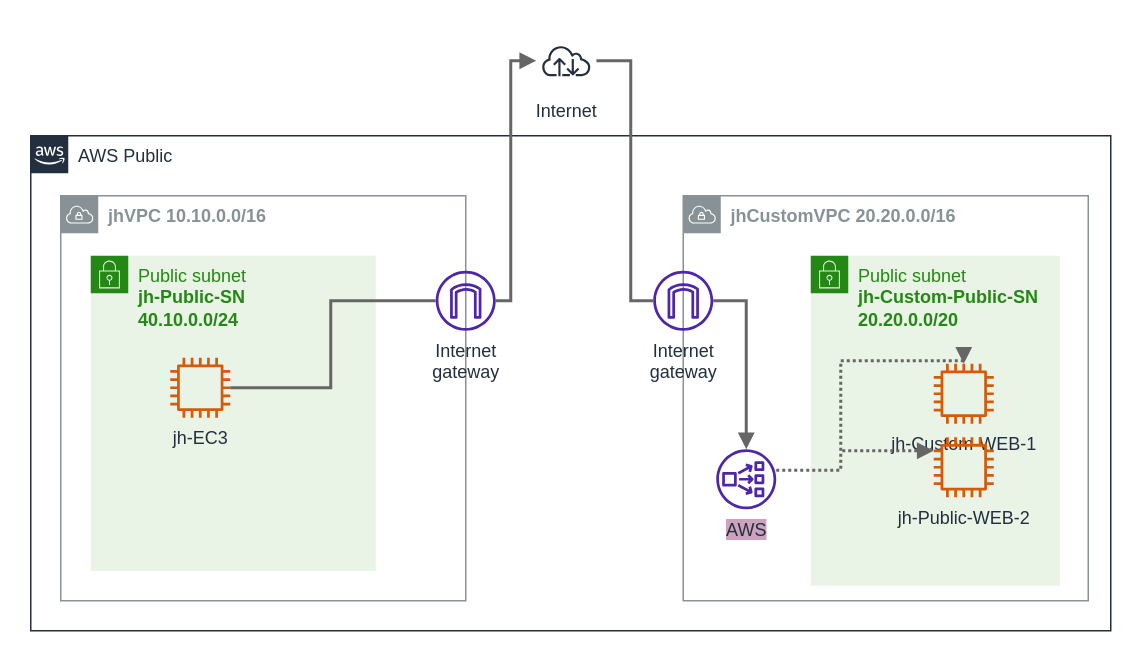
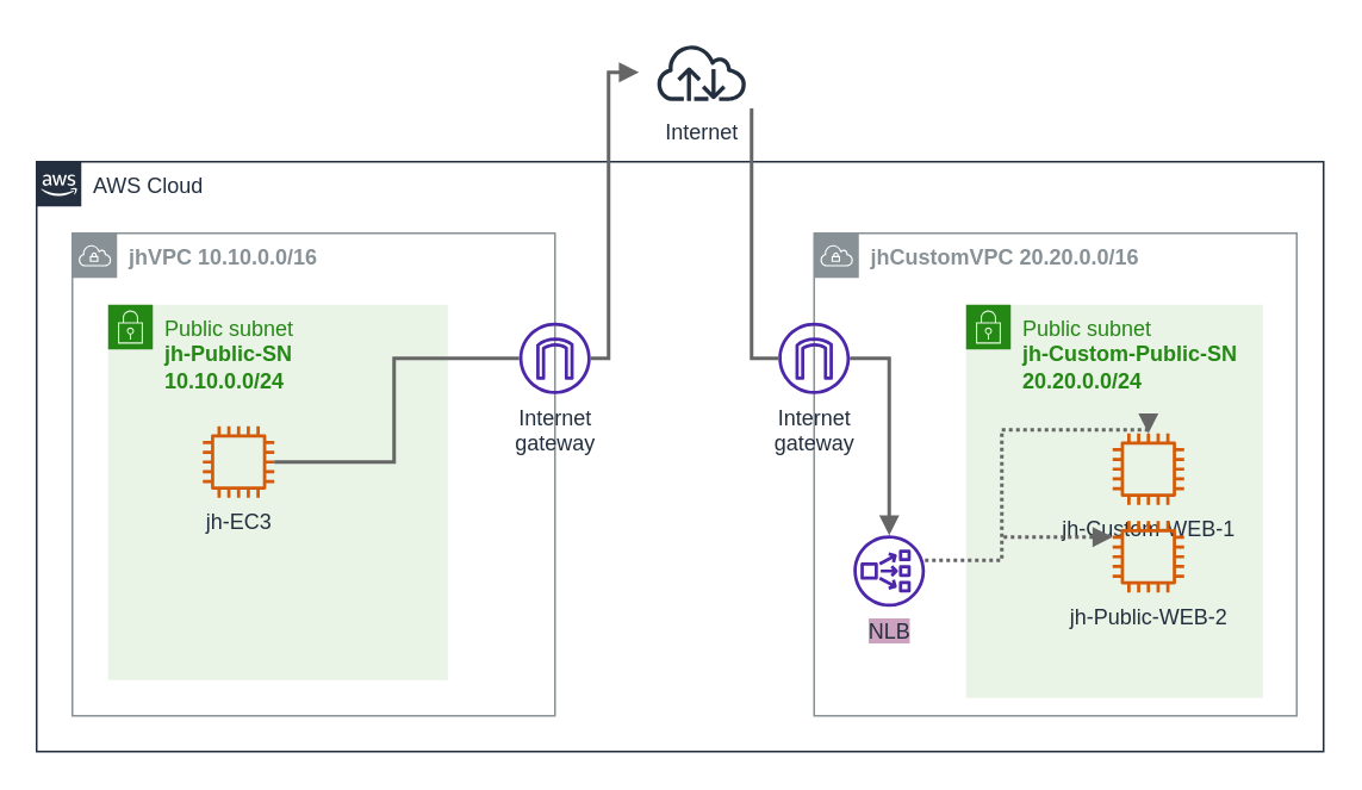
- <mxCell id="17" value="Internet" style="sketch=0;outlineConnect=0;fontColor=#232F3E;gradientColor=none;strokeColor=#232F3E;fillColor=#ffffff;dashed=0;verticalLabelPosition=bottom;verticalAlign=top;align=center;html=1;fontSize=12;fontStyle=0;aspect=fixed;shape=mxgraph.aws4.resourceIcon;resIcon=mxgraph.aws4.internet;labelBackgroundColor=default;" vertex="1" parent="1"><mxGeometry x="357" y="20" width="40" height="40" as="geometry" /></mxCell>
+ <mxCell id="17" value="Internet" style="sketch=0;outlineConnect=0;fontColor=#232F3E;gradientColor=none;strokeColor=#232F3E;fillColor=#ffffff;dashed=0;verticalLabelPosition=bottom;verticalAlign=top;align=center;html=1;fontSize=12;fontStyle=0;aspect=fixed;shape=mxgraph.aws4.resourceIcon;resIcon=mxgraph.aws4.internet;labelBackgroundColor=default;" vertex="1" parent="1"><mxGeometry x="357" y="20" width="70" height="40" as="geometry" /></mxCell>
- <mxCell id="2" value="AWS Public" style="points=[[0,0],[0.25,0],[0.5,0],[0.75,0],[1,0],[1,0.25],[1,0.5],[1,0.75],[1,1],[0.75,1],[0.5,1],[0.25,1],[0,1],[0,0.75],[0,0.5],[0,0.25]];outlineConnect=0;gradientColor=none;html=1;whiteSpace=wrap;fontSize=12;fontStyle=0;container=1;pointerEvents=0;collapsible=0;recursiveResize=0;shape=mxgraph.aws4.group;grIcon=mxgraph.aws4.group_aws_cloud_alt;strokeColor=#232F3E;fillColor=none;verticalAlign=top;align=left;spacingLeft=30;fontColor=#232F3E;dashed=0;" parent="1" vertex="1"><mxGeometry x="20" y="90" width="720" height="330" as="geometry" /></mxCell>
+ <mxCell id="2" value="AWS Cloud" style="points=[[0,0],[0.25,0],[0.5,0],[0.75,0],[1,0],[1,0.25],[1,0.5],[1,0.75],[1,1],[0.75,1],[0.5,1],[0.25,1],[0,1],[0,0.75],[0,0.5],[0,0.25]];outlineConnect=0;gradientColor=none;html=1;whiteSpace=wrap;fontSize=12;fontStyle=0;container=1;pointerEvents=0;collapsible=0;recursiveResize=0;shape=mxgraph.aws4.group;grIcon=mxgraph.aws4.group_aws_cloud_alt;strokeColor=#232F3E;fillColor=none;verticalAlign=top;align=left;spacingLeft=30;fontColor=#232F3E;dashed=0;" parent="1" vertex="1"><mxGeometry x="20" y="90" width="720" height="330" as="geometry" /></mxCell>
- <mxCell id="4" value="Public subnet&amp;nbsp;&lt;b&gt;&lt;br&gt;jh-Public-SN&lt;/b&gt;&lt;br&gt;&lt;b&gt;40.10.0.0/24&lt;/b&gt;" style="points=[[0,0],[0.25,0],[0.5,0],[0.75,0],[1,0],[1,0.25],[1,0.5],[1,0.75],[1,1],[0.75,1],[0.5,1],[0.25,1],[0,1],[0,0.75],[0,0.5],[0,0.25]];outlineConnect=0;gradientColor=none;html=1;whiteSpace=wrap;fontSize=12;fontStyle=0;container=1;pointerEvents=0;collapsible=0;recursiveResize=0;shape=mxgraph.aws4.group;grIcon=mxgraph.aws4.group_security_group;grStroke=0;strokeColor=#248814;fillColor=#E9F3E6;verticalAlign=top;align=left;spacingLeft=30;fontColor=#248814;dashed=0;" parent="2" vertex="1"><mxGeometry x="40" y="80" width="190" height="210" as="geometry" /></mxCell>
+ <mxCell id="4" value="Public subnet&amp;nbsp;&lt;b&gt;&lt;br&gt;jh-Public-SN&lt;/b&gt;&lt;br&gt;&lt;b&gt;10.10.0.0/24&lt;/b&gt;" style="points=[[0,0],[0.25,0],[0.5,0],[0.75,0],[1,0],[1,0.25],[1,0.5],[1,0.75],[1,1],[0.75,1],[0.5,1],[0.25,1],[0,1],[0,0.75],[0,0.5],[0,0.25]];outlineConnect=0;gradientColor=none;html=1;whiteSpace=wrap;fontSize=12;fontStyle=0;container=1;pointerEvents=0;collapsible=0;recursiveResize=0;shape=mxgraph.aws4.group;grIcon=mxgraph.aws4.group_security_group;grStroke=0;strokeColor=#248814;fillColor=#E9F3E6;verticalAlign=top;align=left;spacingLeft=30;fontColor=#248814;dashed=0;" parent="2" vertex="1"><mxGeometry x="40" y="80" width="190" height="210" as="geometry" /></mxCell>
- <mxCell id="7" value="Public subnet&amp;nbsp;&lt;b&gt;&lt;br&gt;jh-Custom-Public-SN&lt;/b&gt;&lt;br&gt;&lt;b&gt;20.20.0.0/20&lt;/b&gt;" style="points=[[0,0],[0.25,0],[0.5,0],[0.75,0],[1,0],[1,0.25],[1,0.5],[1,0.75],[1,1],[0.75,1],[0.5,1],[0.25,1],[0,1],[0,0.75],[0,0.5],[0,0.25]];outlineConnect=0;gradientColor=none;html=1;whiteSpace=wrap;fontSize=12;fontStyle=0;container=1;pointerEvents=0;collapsible=0;recursiveResize=0;shape=mxgraph.aws4.group;grIcon=mxgraph.aws4.group_security_group;grStroke=0;strokeColor=#248814;fillColor=#E9F3E6;verticalAlign=top;align=left;spacingLeft=30;fontColor=#248814;dashed=0;" vertex="1" parent="2"><mxGeometry x="520" y="80" width="166" height="220" as="geometry" /></mxCell>
+ <mxCell id="7" value="Public subnet&amp;nbsp;&lt;b&gt;&lt;br&gt;jh-Custom-Public-SN&lt;/b&gt;&lt;br&gt;&lt;b&gt;20.20.0.0/24&lt;/b&gt;" style="points=[[0,0],[0.25,0],[0.5,0],[0.75,0],[1,0],[1,0.25],[1,0.5],[1,0.75],[1,1],[0.75,1],[0.5,1],[0.25,1],[0,1],[0,0.75],[0,0.5],[0,0.25]];outlineConnect=0;gradientColor=none;html=1;whiteSpace=wrap;fontSize=12;fontStyle=0;container=1;pointerEvents=0;collapsible=0;recursiveResize=0;shape=mxgraph.aws4.group;grIcon=mxgraph.aws4.group_security_group;grStroke=0;strokeColor=#248814;fillColor=#E9F3E6;verticalAlign=top;align=left;spacingLeft=30;fontColor=#248814;dashed=0;" vertex="1" parent="2"><mxGeometry x="520" y="80" width="166" height="220" as="geometry" /></mxCell>
- <mxCell id="14" value="AWS" style="sketch=0;outlineConnect=0;fontColor=#232F3E;gradientColor=none;fillColor=#4D27AA;strokeColor=none;dashed=0;verticalLabelPosition=bottom;verticalAlign=top;align=center;html=1;fontSize=12;fontStyle=0;aspect=fixed;pointerEvents=1;shape=mxgraph.aws4.network_load_balancer;labelBackgroundColor=#CDA2BE;" vertex="1" parent="2"><mxGeometry x="457" y="209" width="40" height="40" as="geometry" /></mxCell>
+ <mxCell id="14" value="NLB" style="sketch=0;outlineConnect=0;fontColor=#232F3E;gradientColor=none;fillColor=#4D27AA;strokeColor=none;dashed=0;verticalLabelPosition=bottom;verticalAlign=top;align=center;html=1;fontSize=12;fontStyle=0;aspect=fixed;pointerEvents=1;shape=mxgraph.aws4.network_load_balancer;labelBackgroundColor=#CDA2BE;" vertex="1" parent="2"><mxGeometry x="457" y="209" width="40" height="40" as="geometry" /></mxCell>
